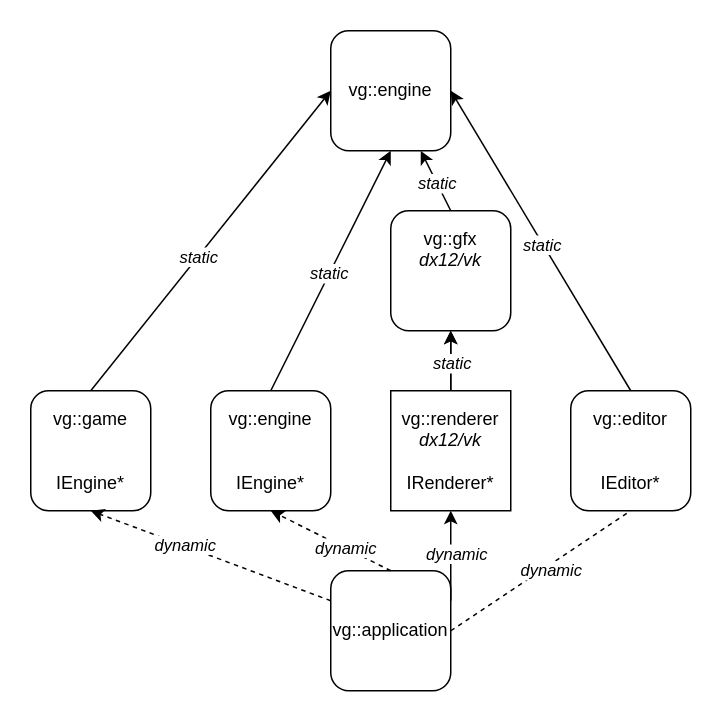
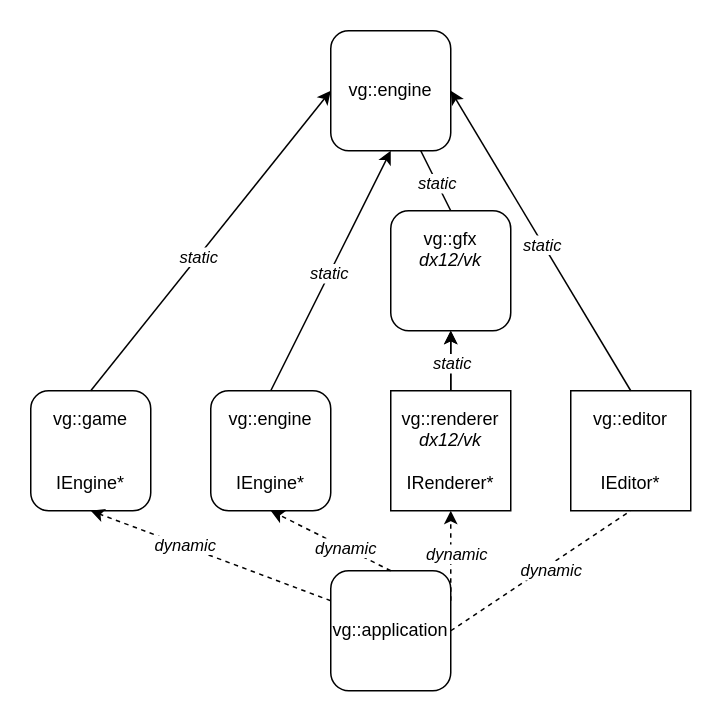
- <mxCell id="8" value="" style="endArrow=classic;html=1;rounded=0;entryX=0.75;entryY=1;entryDx=0;entryDy=0;exitX=0.5;exitY=0;exitDx=0;exitDy=0;" edge="1" parent="1" source="4" target="2"><mxGeometry width="50" height="50" relative="1" as="geometry"><mxPoint x="330" y="400" as="sourcePoint" /><mxPoint x="380" y="350" as="targetPoint" /></mxGeometry></mxCell>
+ <mxCell id="8" value="" style="endArrow=none;html=1;rounded=0;entryX=0.75;entryY=1;entryDx=0;entryDy=0;exitX=0.5;exitY=0;exitDx=0;exitDy=0;" edge="1" parent="1" source="4" target="2"><mxGeometry width="50" height="50" relative="1" as="geometry"><mxPoint x="330" y="400" as="sourcePoint" /><mxPoint x="380" y="350" as="targetPoint" /></mxGeometry></mxCell>
- <mxCell id="23" value="vg::editor&lt;br&gt;&lt;br&gt;&lt;br&gt;IEditor*" style="rounded=1;whiteSpace=wrap;html=1;" vertex="1" parent="1"><mxGeometry x="380" y="260" width="80" height="80" as="geometry" /></mxCell>
+ <mxCell id="23" value="vg::editor&lt;br&gt;&lt;br&gt;&lt;br&gt;IEditor*" style="whiteSpace=wrap;html=1;rounded=0;" vertex="1" parent="1"><mxGeometry x="380" y="260" width="80" height="80" as="geometry" /></mxCell>
- <mxCell id="21" value="" style="endArrow=classic;dashed=0;html=1;rounded=0;entryX=0.5;entryY=1;entryDx=0;entryDy=0;exitX=1;exitY=0.25;exitDx=0;exitDy=0;shadow=0;endFill=1;" edge="1" parent="1" source="16" target="6"><mxGeometry width="50" height="50" relative="1" as="geometry"><mxPoint x="190" y="350" as="sourcePoint" /><mxPoint x="190" y="310" as="targetPoint" /></mxGeometry></mxCell>
+ <mxCell id="21" value="" style="endArrow=classic;dashed=1;html=1;rounded=0;entryX=0.5;entryY=1;entryDx=0;entryDy=0;exitX=1;exitY=0.25;exitDx=0;exitDy=0;shadow=0;endFill=1;" edge="1" parent="1" source="16" target="6"><mxGeometry width="50" height="50" relative="1" as="geometry"><mxPoint x="190" y="350" as="sourcePoint" /><mxPoint x="190" y="310" as="targetPoint" /></mxGeometry></mxCell>
